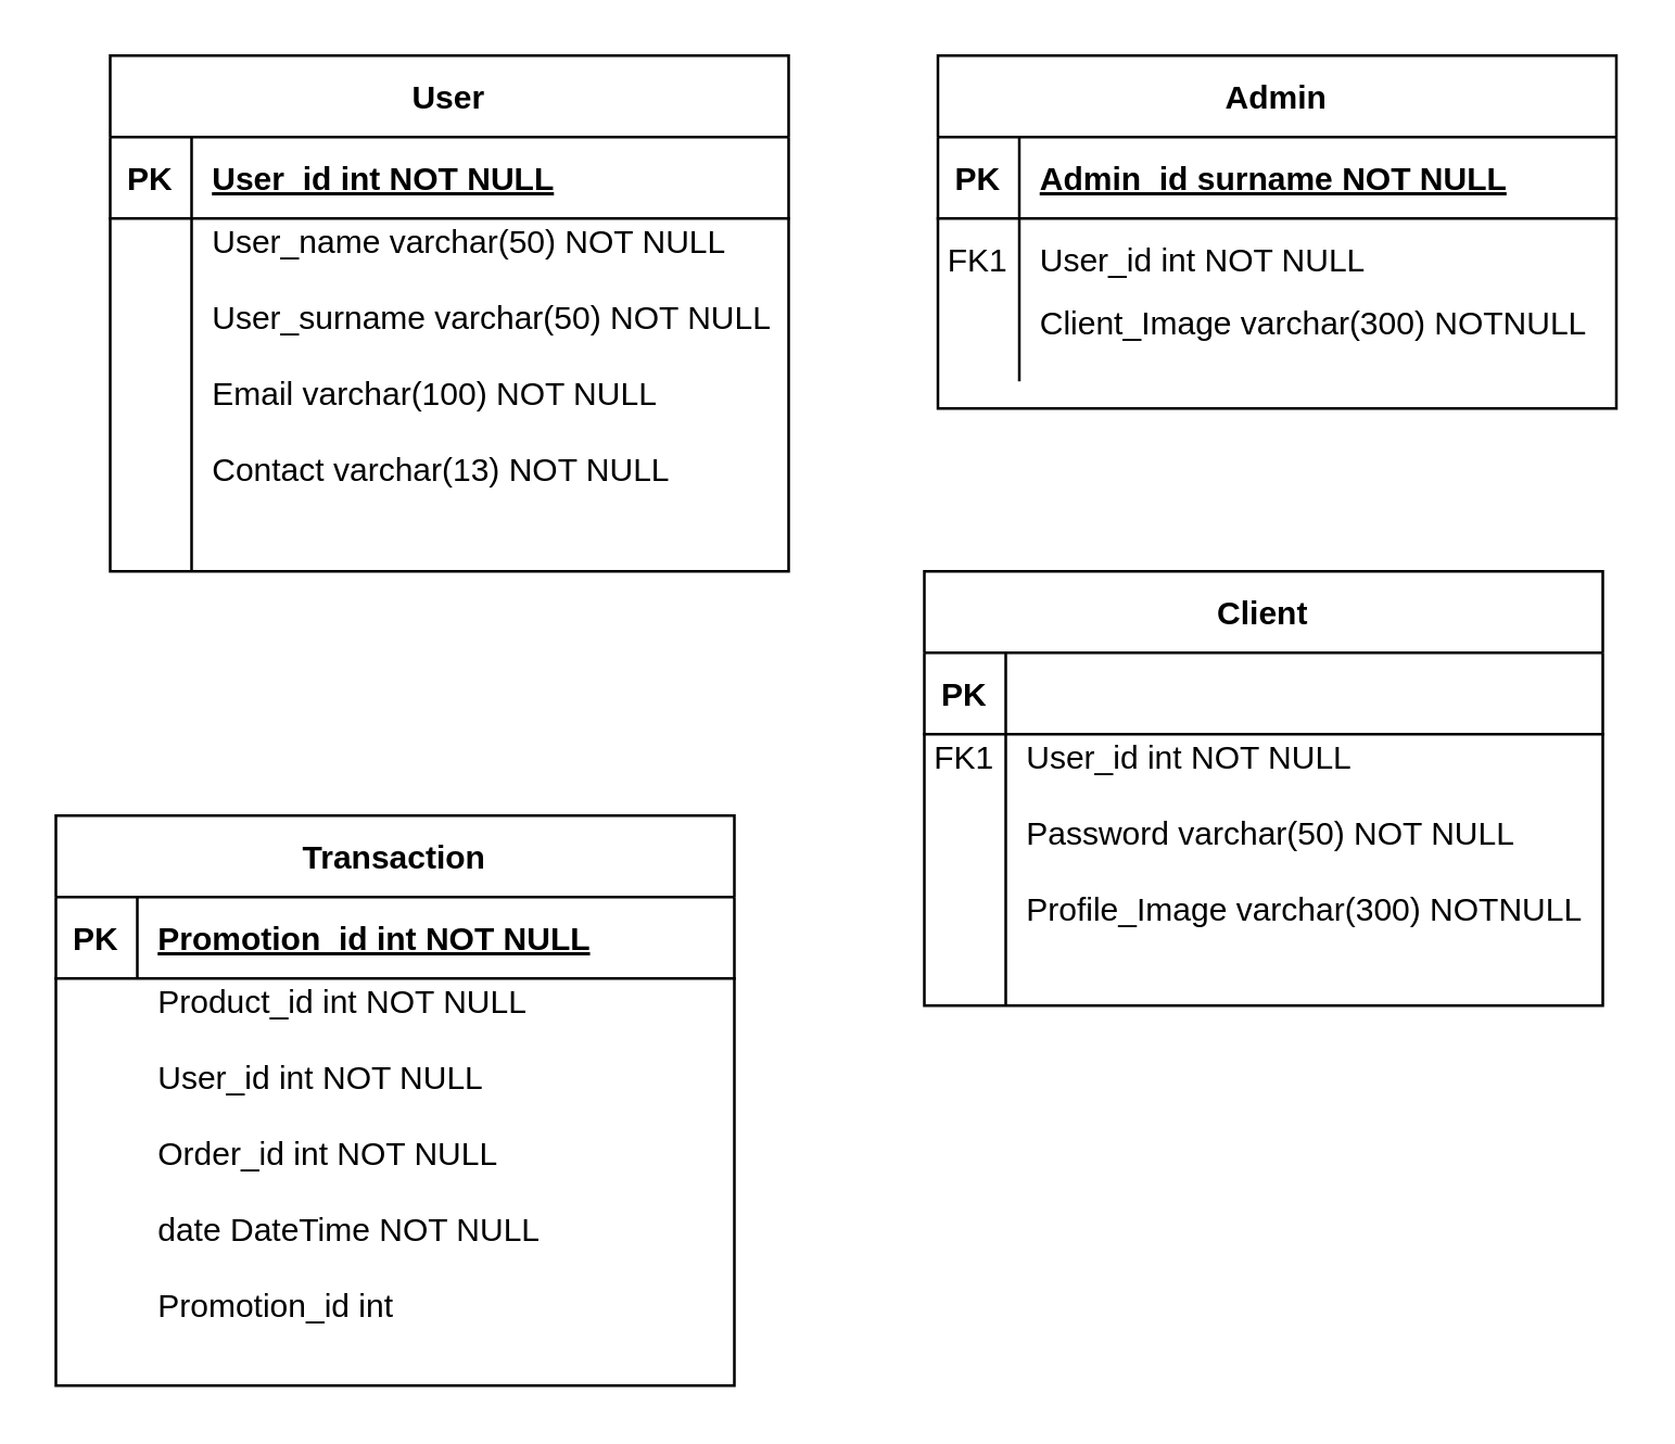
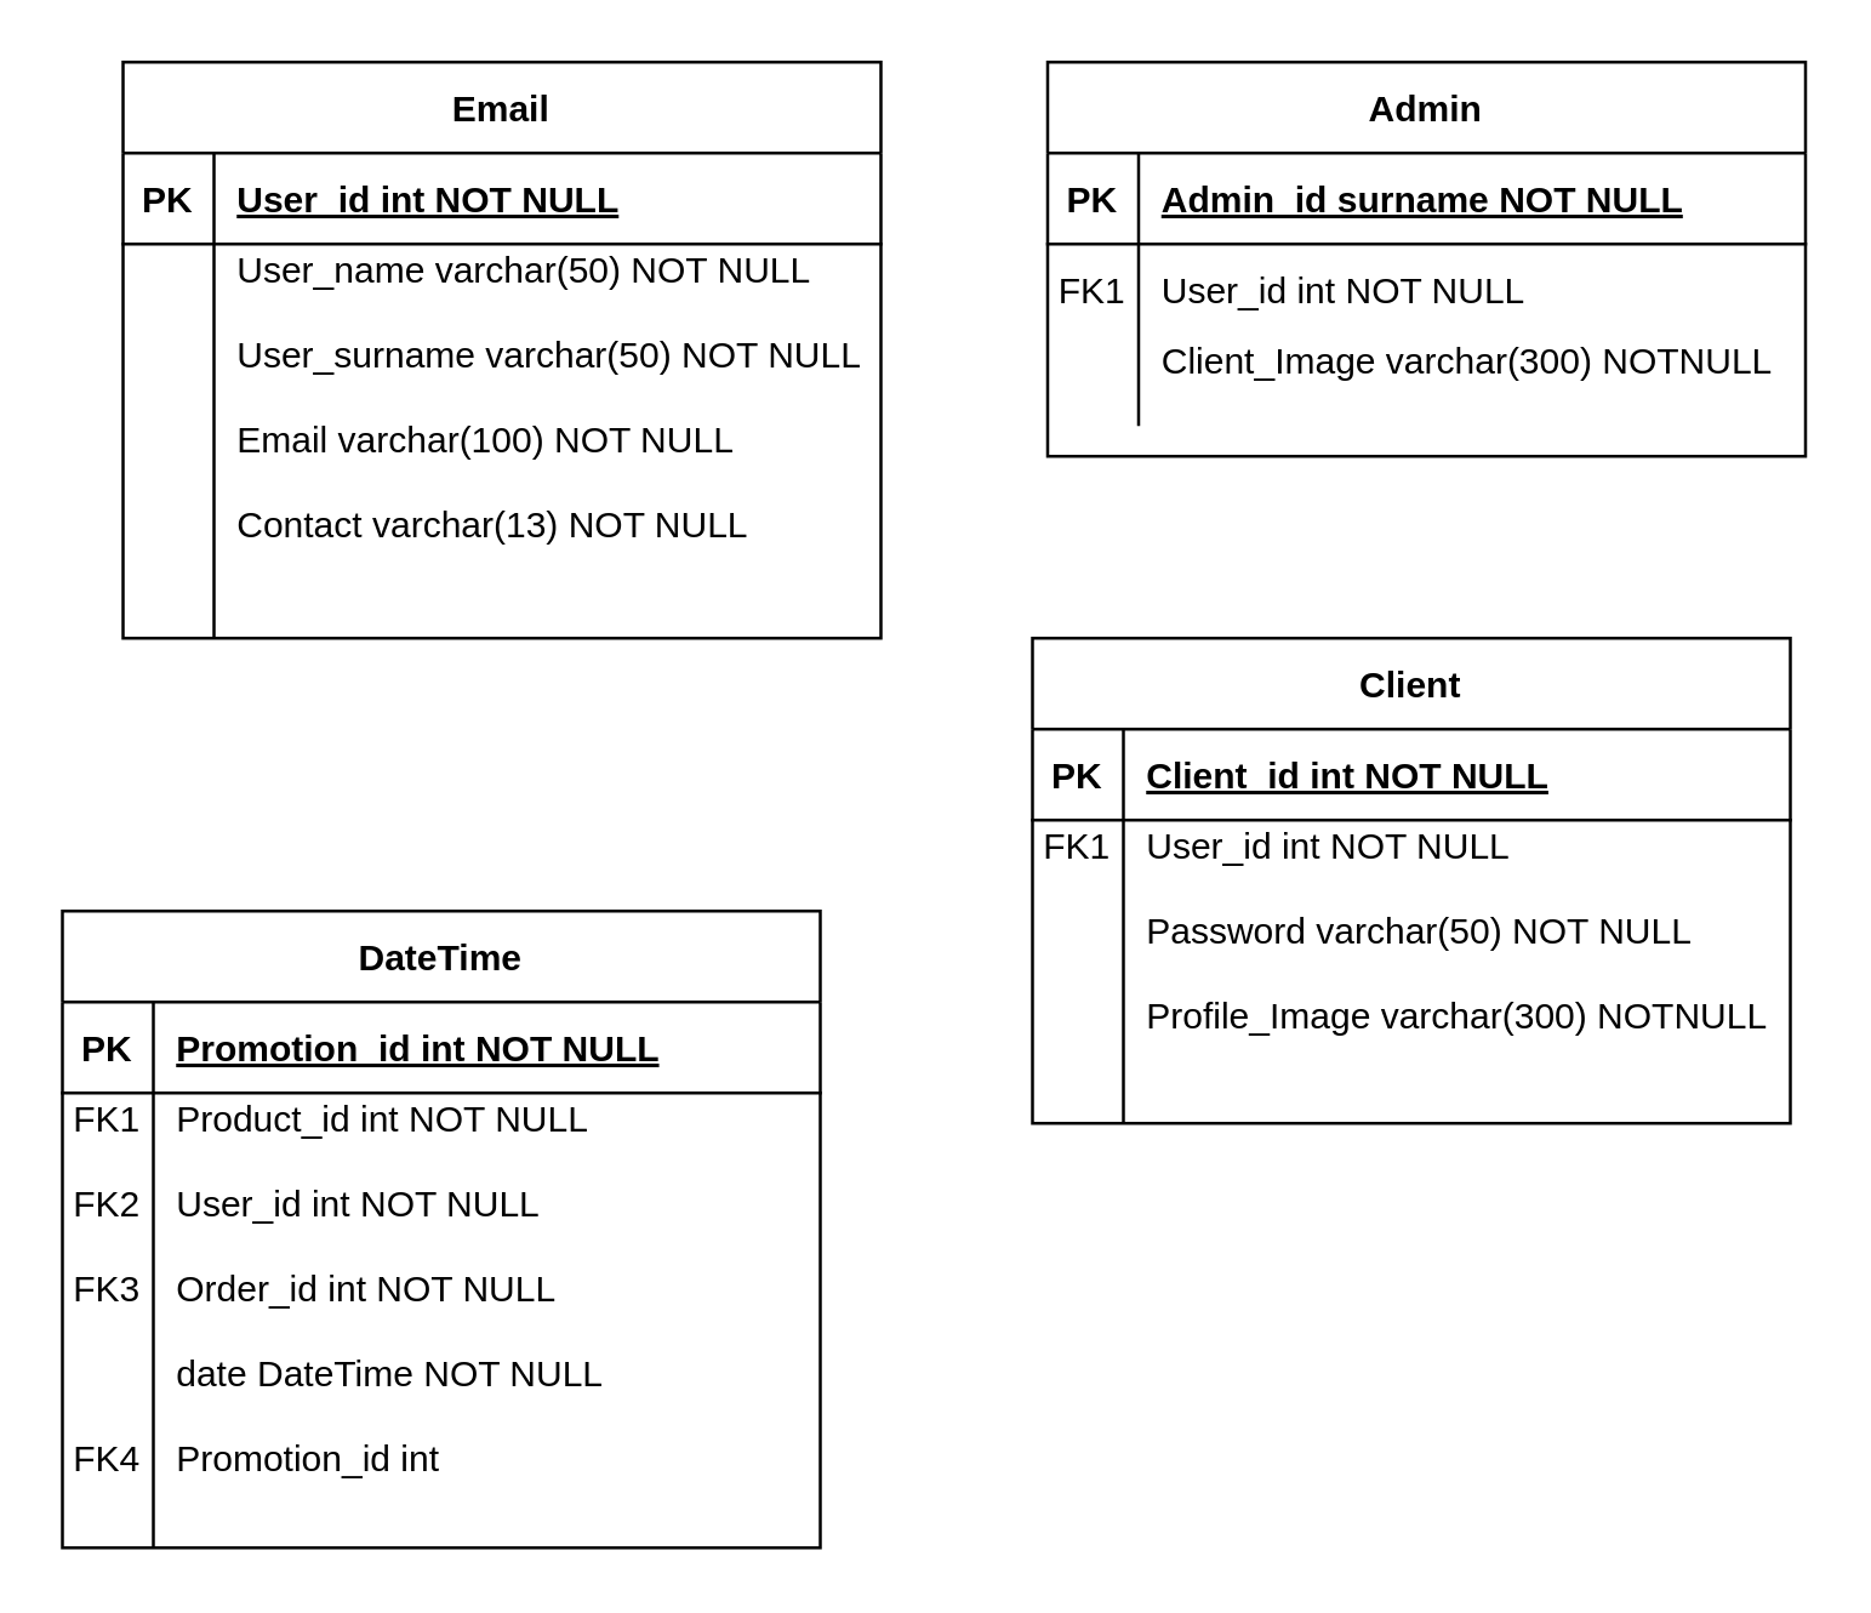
- <mxCell id="12" value="User" style="shape=table;startSize=30;container=1;collapsible=1;childLayout=tableLayout;fixedRows=1;rowLines=0;fontStyle=1;align=center;resizeLast=1;" parent="1" vertex="1"><mxGeometry x="40" y="20" width="250" height="190" as="geometry" /></mxCell>
+ <mxCell id="12" value="Email" style="shape=table;startSize=30;container=1;collapsible=1;childLayout=tableLayout;fixedRows=1;rowLines=0;fontStyle=1;align=center;resizeLast=1;" parent="1" vertex="1"><mxGeometry x="40" y="20" width="250" height="190" as="geometry" /></mxCell>
+ <mxCell id="29" value="Client_id int NOT NULL" style="shape=partialRectangle;overflow=hidden;connectable=0;fillColor=none;top=0;left=0;bottom=0;right=0;align=left;spacingLeft=6;fontStyle=5;" vertex="1" parent="27"><mxGeometry x="30" width="220" height="30" as="geometry" /></mxCell>
- <mxCell id="19" value="Transaction" style="shape=table;startSize=30;container=1;collapsible=1;childLayout=tableLayout;fixedRows=1;rowLines=0;fontStyle=1;align=center;resizeLast=1;" vertex="1" parent="1"><mxGeometry x="20" y="300" width="250" height="210" as="geometry" /></mxCell>
+ <mxCell id="19" value="DateTime" style="shape=table;startSize=30;container=1;collapsible=1;childLayout=tableLayout;fixedRows=1;rowLines=0;fontStyle=1;align=center;resizeLast=1;" vertex="1" parent="1"><mxGeometry x="20" y="300" width="250" height="210" as="geometry" /></mxCell>
+ <mxCell id="24" value="FK1&#10;&#10;FK2&#10;&#10;FK3&#10;&#10;&#10;&#10;FK4&#10;&#10;&#10;&#10;" style="shape=partialRectangle;overflow=hidden;connectable=0;fillColor=none;top=0;left=0;bottom=0;right=0;" vertex="1" parent="23"><mxGeometry width="30" height="150" as="geometry" /></mxCell>
